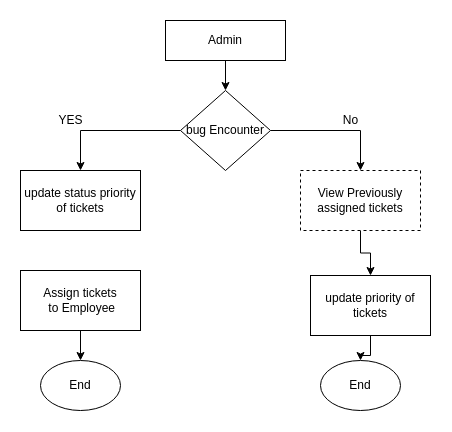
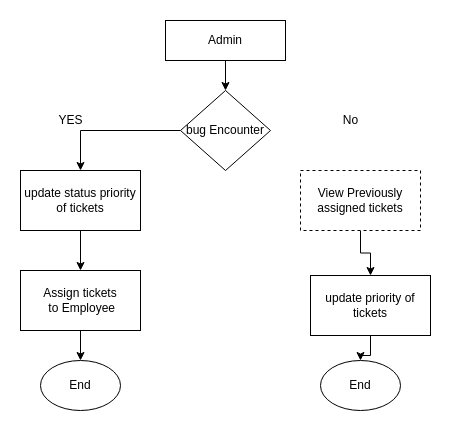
- <mxCell id="5" style="edgeStyle=orthogonalEdgeStyle;rounded=0;orthogonalLoop=1;jettySize=auto;html=1;entryX=0.5;entryY=0;entryDx=0;entryDy=0;" edge="1" parent="1" source="6" target="10"><mxGeometry relative="1" as="geometry" /></mxCell>
+ <mxCell id="7" value="" style="edgeStyle=orthogonalEdgeStyle;rounded=0;orthogonalLoop=1;jettySize=auto;html=1;" edge="1" parent="1" source="8" target="16"><mxGeometry relative="1" as="geometry" /></mxCell>
